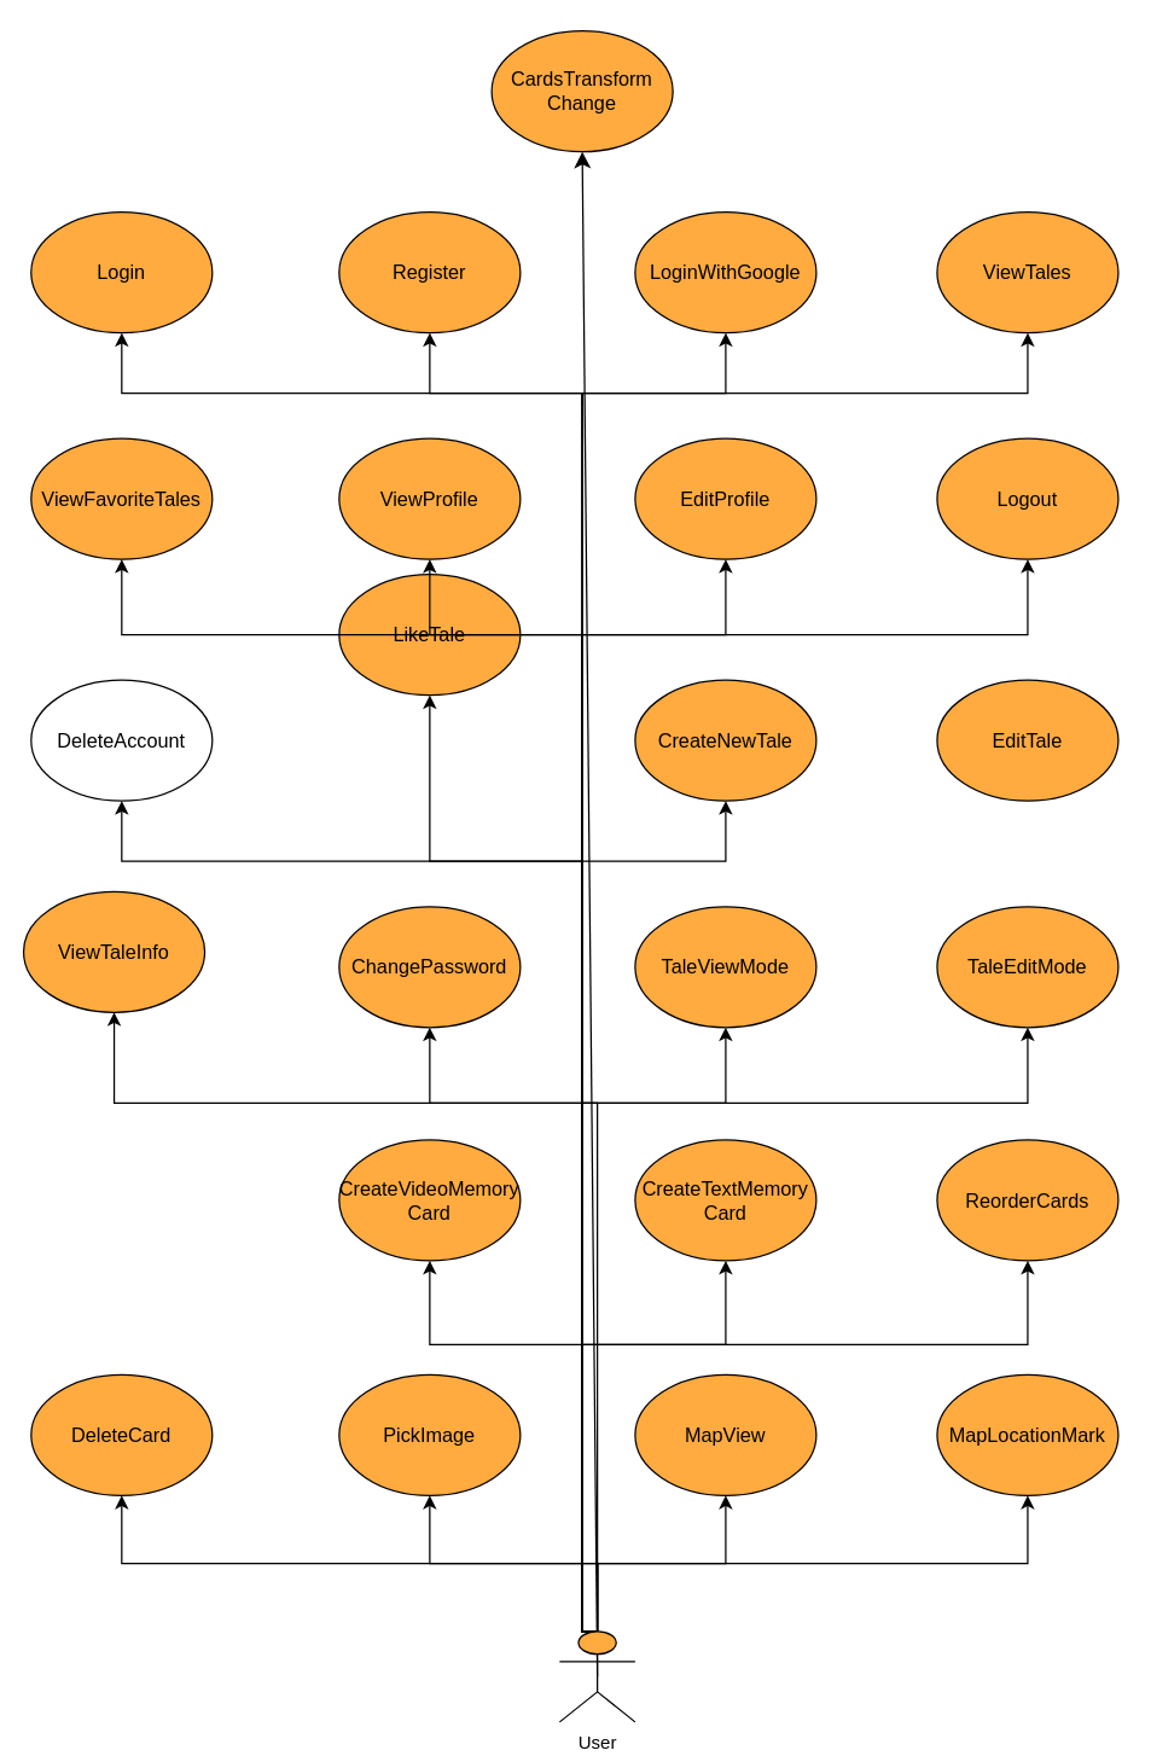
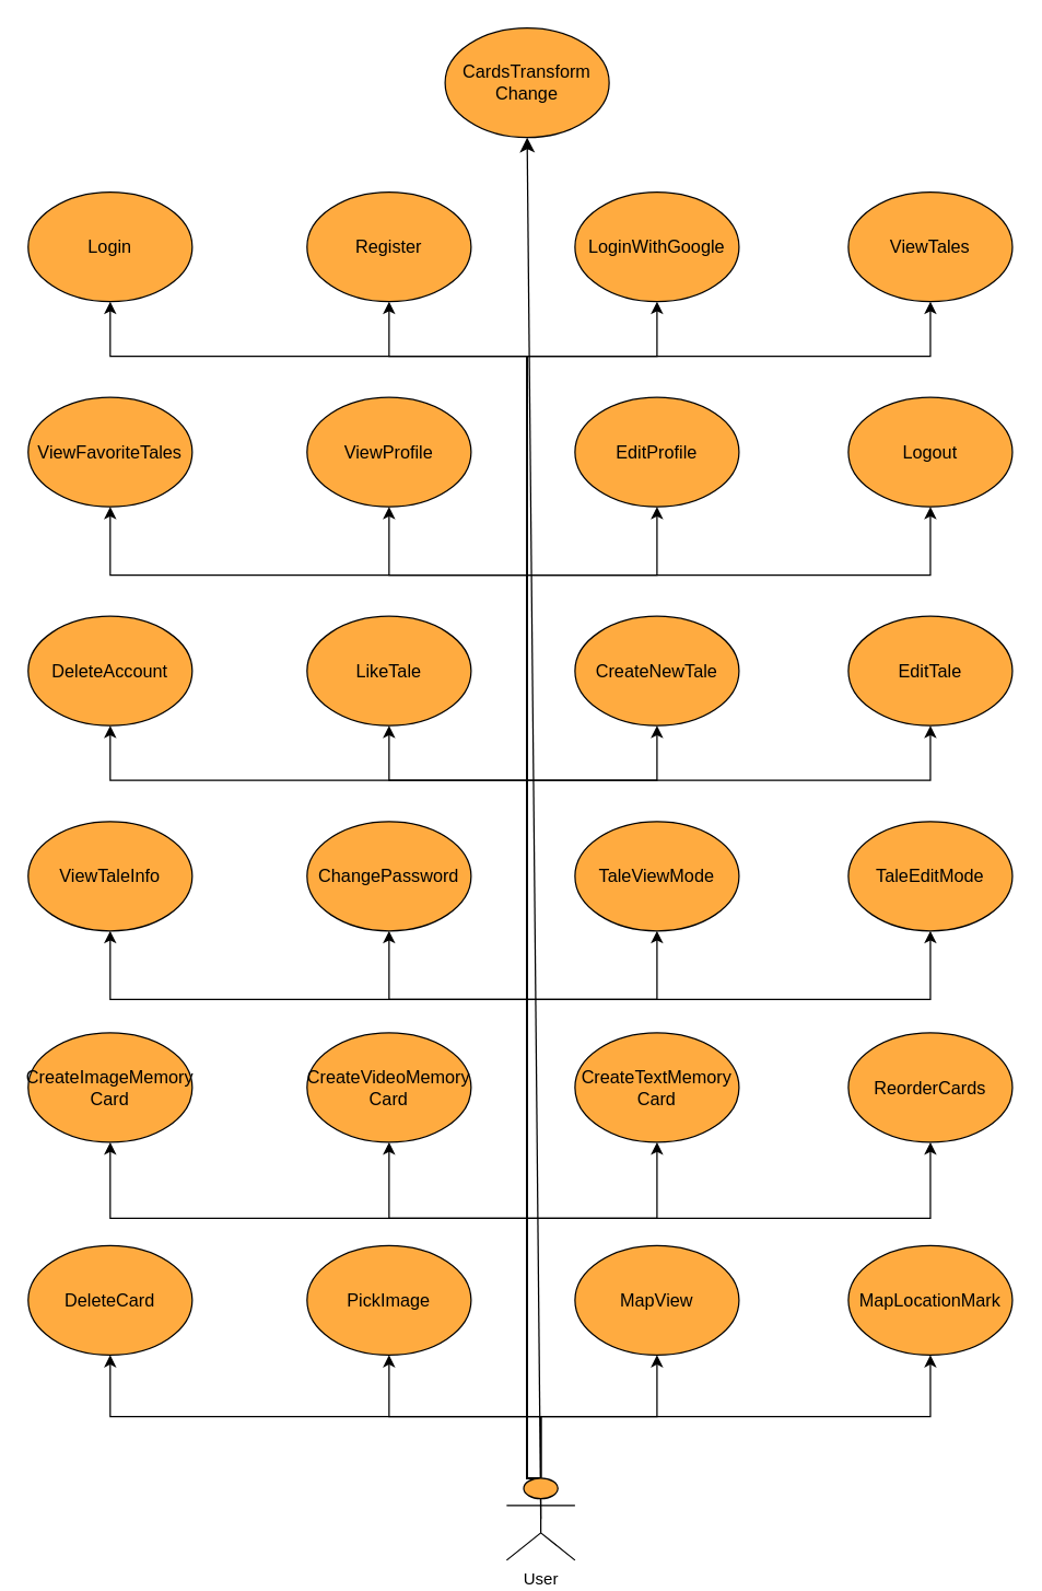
- <mxCell id="10" value="LikeTale" style="ellipse;whiteSpace=wrap;html=1;fillColor=#ffab40;fontSize=13;" parent="1" vertex="1"><mxGeometry x="224" y="380" width="120" height="80" as="geometry" /></mxCell>
+ <mxCell id="10" value="LikeTale" style="ellipse;whiteSpace=wrap;html=1;fillColor=#ffab40;fontSize=13;" parent="1" vertex="1"><mxGeometry x="224" y="450" width="120" height="80" as="geometry" /></mxCell>
- <mxCell id="12" value="DeleteAccount" style="ellipse;whiteSpace=wrap;html=1;fillColor=#ffffff;fontSize=13;" parent="1" vertex="1"><mxGeometry x="20" y="450" width="120" height="80" as="geometry" /></mxCell>
+ <mxCell id="12" value="DeleteAccount" style="ellipse;whiteSpace=wrap;html=1;fillColor=#ffab40;fontSize=13;" parent="1" vertex="1"><mxGeometry x="20" y="450" width="120" height="80" as="geometry" /></mxCell>
+ <mxCell id="39" style="edgeStyle=orthogonalEdgeStyle;rounded=0;orthogonalLoop=1;jettySize=auto;html=1;exitX=0.5;exitY=0;exitDx=0;exitDy=0;exitPerimeter=0;entryX=0.5;entryY=1;entryDx=0;entryDy=0;" parent="1" source="51" target="13" edge="1"><mxGeometry relative="1" as="geometry"><Array as="points"><mxPoint x="385" y="570" /><mxPoint x="680" y="570" /></Array></mxGeometry></mxCell>
- <mxCell id="16" value="ViewTaleInfo" style="ellipse;whiteSpace=wrap;html=1;fillColor=#ffab40;fontSize=13;" parent="1" vertex="1"><mxGeometry x="15" y="590" width="120" height="80" as="geometry" /></mxCell>
+ <mxCell id="16" value="ViewTaleInfo" style="ellipse;whiteSpace=wrap;html=1;fillColor=#ffab40;fontSize=13;" parent="1" vertex="1"><mxGeometry x="20" y="600" width="120" height="80" as="geometry" /></mxCell>
+ <mxCell id="20" value="CreateImageMemory&lt;br style=&quot;font-size: 13px;&quot;&gt;Card" style="ellipse;whiteSpace=wrap;html=1;fillColor=#ffab40;fontSize=13;" parent="1" vertex="1"><mxGeometry x="20" y="754.5" width="120" height="80" as="geometry" /></mxCell>
+ <mxCell id="33" style="edgeStyle=orthogonalEdgeStyle;rounded=0;orthogonalLoop=1;jettySize=auto;html=1;exitX=0.5;exitY=0;exitDx=0;exitDy=0;exitPerimeter=0;entryX=0.5;entryY=1;entryDx=0;entryDy=0;" parent="1" source="51" target="20" edge="1"><mxGeometry relative="1" as="geometry"><Array as="points"><mxPoint x="385" y="890" /><mxPoint x="80" y="890" /></Array></mxGeometry></mxCell>
